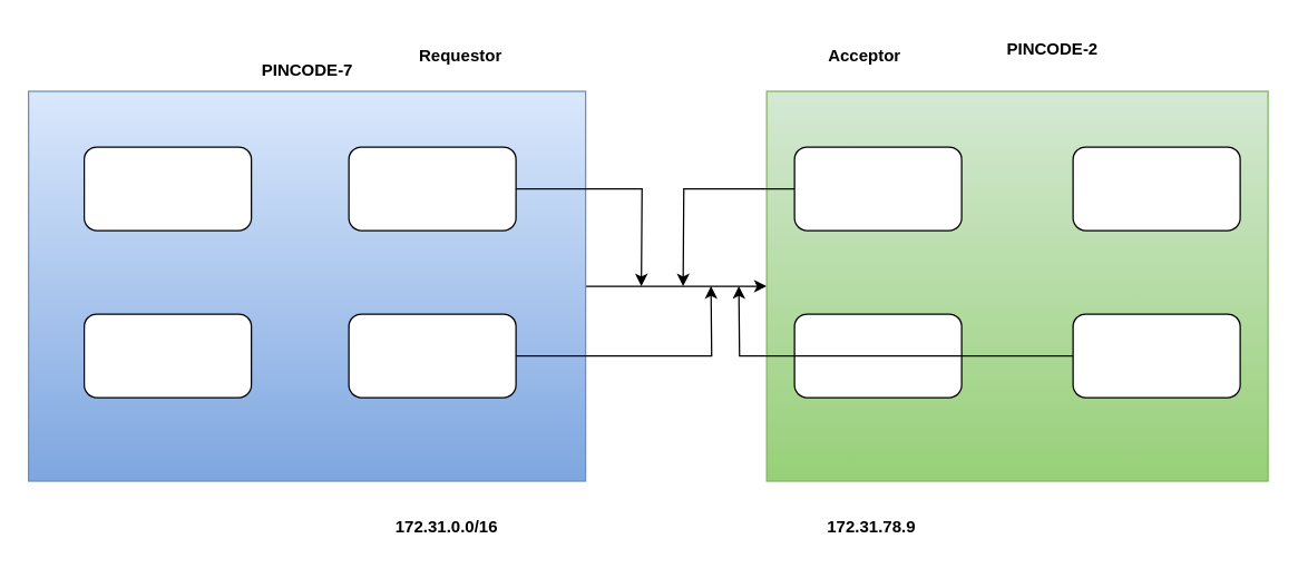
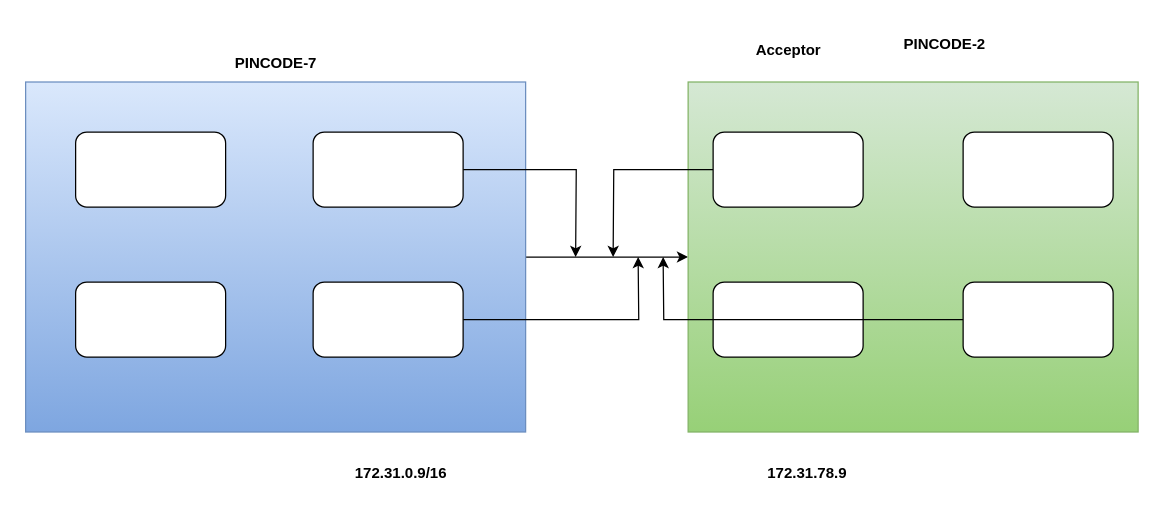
- <mxCell id="19" value="&lt;b&gt;Requestor&lt;/b&gt;" style="text;html=1;align=center;verticalAlign=middle;resizable=0;points=[];autosize=1;strokeColor=none;fillColor=none;" vertex="1" parent="1"><mxGeometry x="290" width="80" height="30" as="geometry" y="25" /></mxCell>
- <mxCell id="20" value="&lt;b&gt;Acceptor&lt;/b&gt;" style="text;html=1;align=center;verticalAlign=middle;resizable=0;points=[];autosize=1;strokeColor=none;fillColor=none;" vertex="1" parent="1"><mxGeometry x="580" y="25" width="80" height="30" as="geometry" /></mxCell>
+ <mxCell id="20" value="&lt;b&gt;Acceptor&lt;/b&gt;" style="text;html=1;align=center;verticalAlign=middle;resizable=0;points=[];autosize=1;strokeColor=none;fillColor=none;" vertex="1" parent="1"><mxGeometry x="590" width="80" height="30" as="geometry" y="25" /></mxCell>
- <mxCell id="22" value="&lt;b&gt;172.31.0.0/16&lt;/b&gt;" style="text;html=1;align=center;verticalAlign=middle;resizable=0;points=[];autosize=1;strokeColor=none;fillColor=none;" vertex="1" parent="1"><mxGeometry x="270" y="363" width="100" height="30" as="geometry" /></mxCell>
+ <mxCell id="22" value="&lt;b&gt;172.31.0.9/16&lt;/b&gt;" style="text;html=1;align=center;verticalAlign=middle;resizable=0;points=[];autosize=1;strokeColor=none;fillColor=none;" vertex="1" parent="1"><mxGeometry x="270" y="363" width="100" height="30" as="geometry" /></mxCell>
- <mxCell id="21" value="&lt;b&gt;172.31.78.9&lt;/b&gt;" style="text;html=1;align=center;verticalAlign=middle;resizable=0;points=[];autosize=1;strokeColor=none;fillColor=none;" vertex="1" parent="1"><mxGeometry x="580" y="363" width="90" height="30" as="geometry" /></mxCell>
+ <mxCell id="21" value="&lt;b&gt;172.31.78.9&lt;/b&gt;" style="text;html=1;align=center;verticalAlign=middle;resizable=0;points=[];autosize=1;strokeColor=none;fillColor=none;" vertex="1" parent="1"><mxGeometry x="600" y="363" width="90" height="30" as="geometry" /></mxCell>
